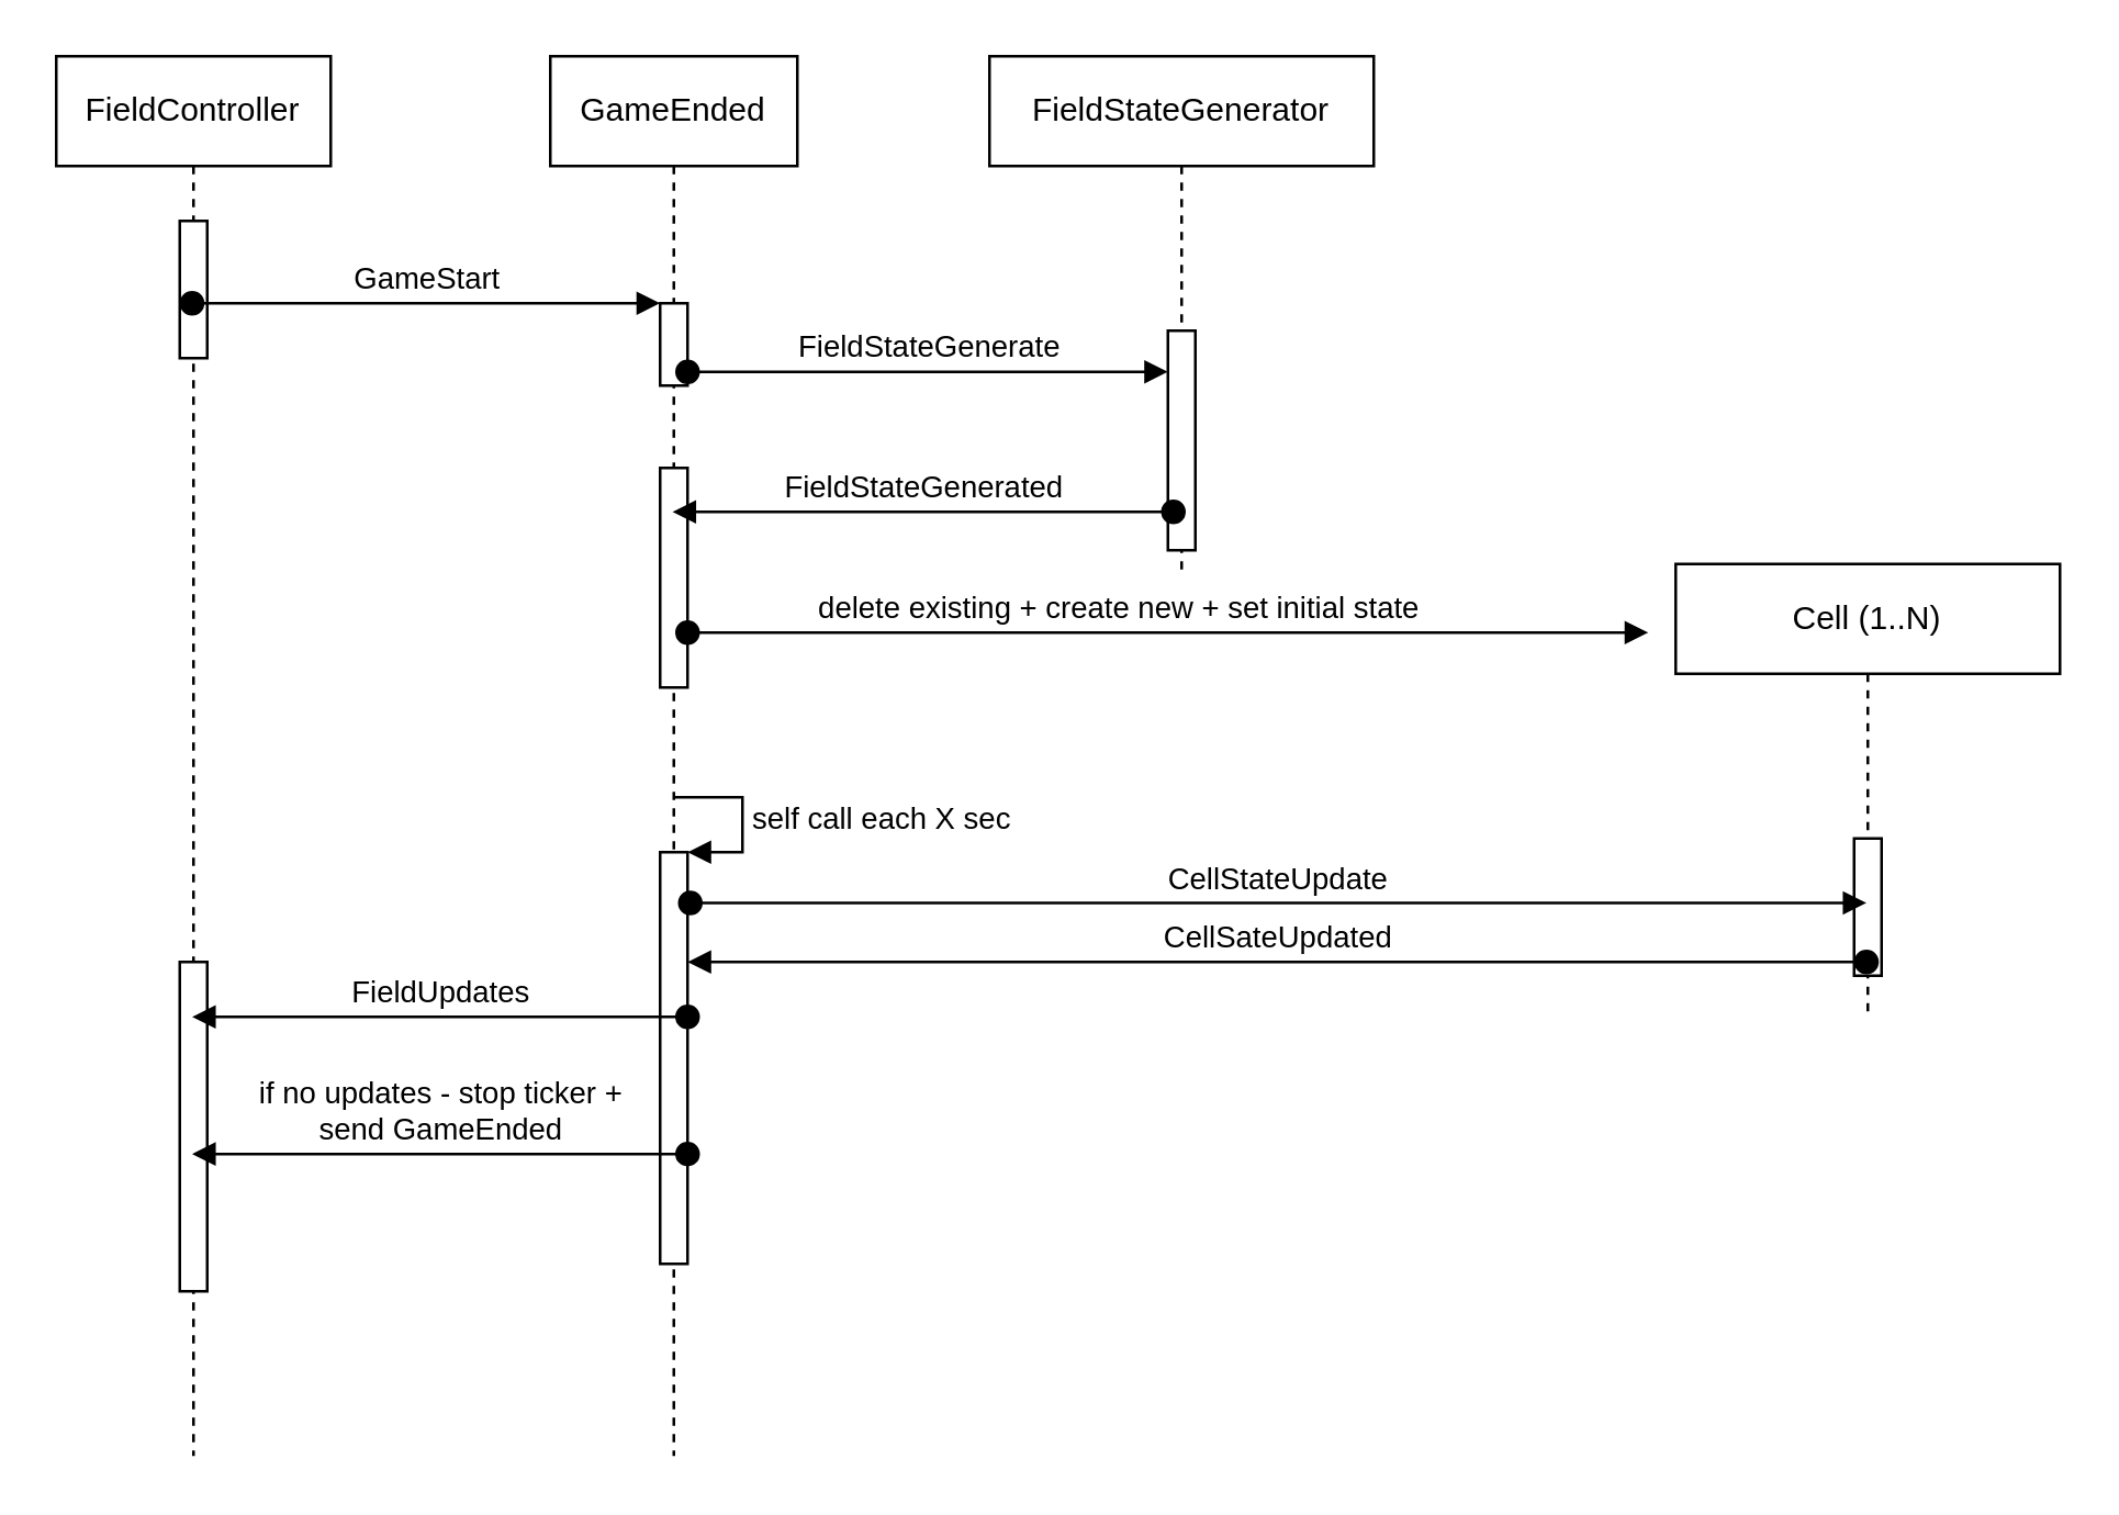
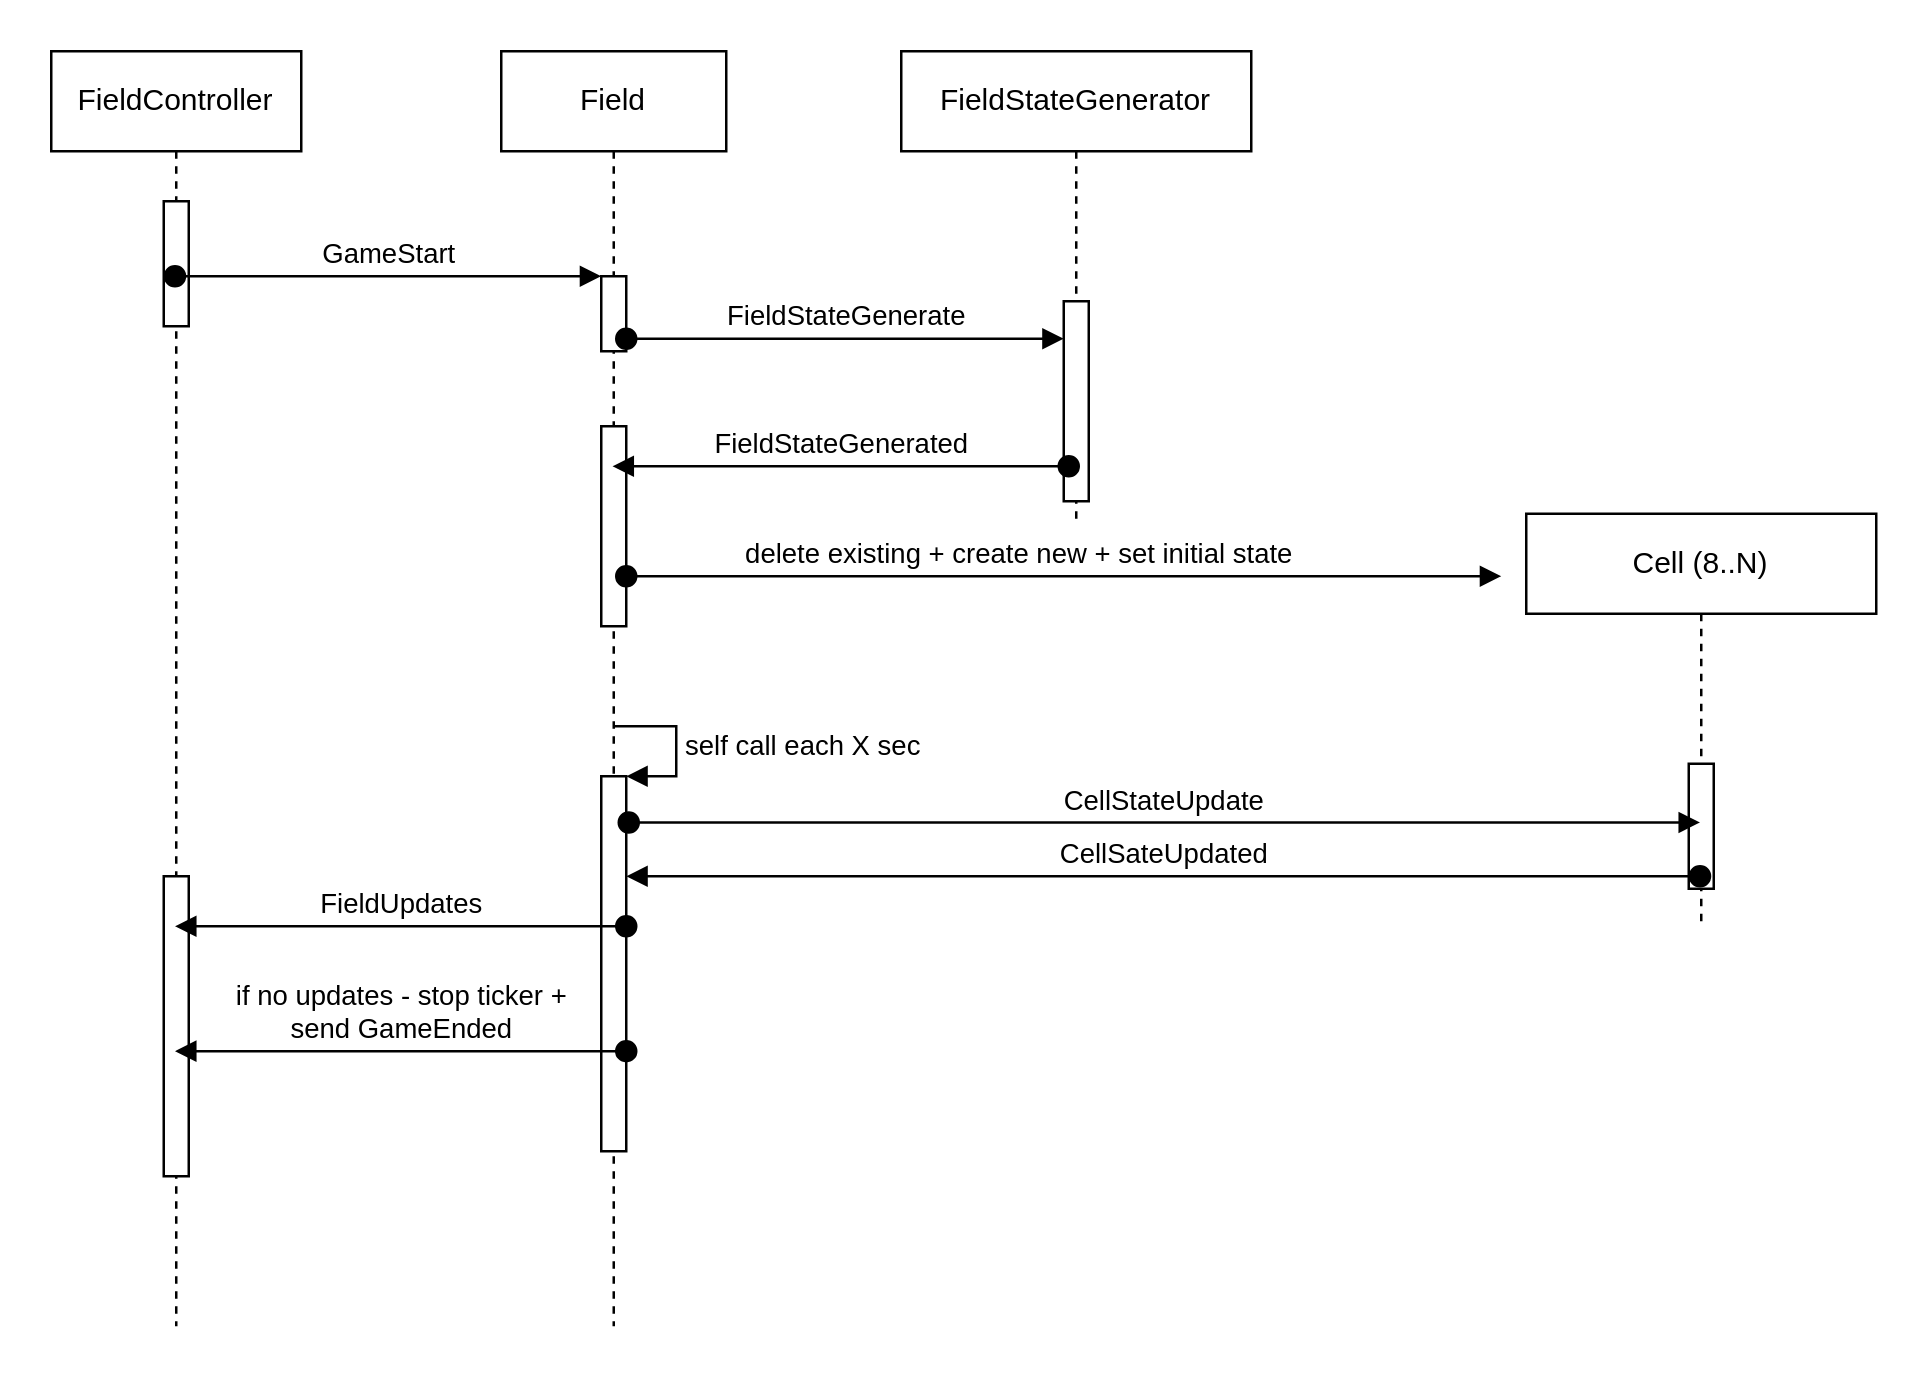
- <mxCell id="5" value="GameEnded" style="shape=umlLifeline;perimeter=lifelinePerimeter;whiteSpace=wrap;html=1;container=1;collapsible=0;recursiveResize=0;outlineConnect=0;" vertex="1" parent="1"><mxGeometry x="200" y="20" width="90" height="510" as="geometry" /></mxCell>
+ <mxCell id="5" value="Field" style="shape=umlLifeline;perimeter=lifelinePerimeter;whiteSpace=wrap;html=1;container=1;collapsible=0;recursiveResize=0;outlineConnect=0;" vertex="1" parent="1"><mxGeometry x="200" y="20" width="90" height="510" as="geometry" /></mxCell>
- <mxCell id="13" value="Cell (1..N)" style="shape=umlLifeline;perimeter=lifelinePerimeter;whiteSpace=wrap;html=1;container=1;collapsible=0;recursiveResize=0;outlineConnect=0;" vertex="1" parent="1"><mxGeometry x="610" y="205" width="140" height="165" as="geometry" /></mxCell>
+ <mxCell id="13" value="Cell (8..N)" style="shape=umlLifeline;perimeter=lifelinePerimeter;whiteSpace=wrap;html=1;container=1;collapsible=0;recursiveResize=0;outlineConnect=0;" vertex="1" parent="1"><mxGeometry x="610" y="205" width="140" height="165" as="geometry" /></mxCell>
